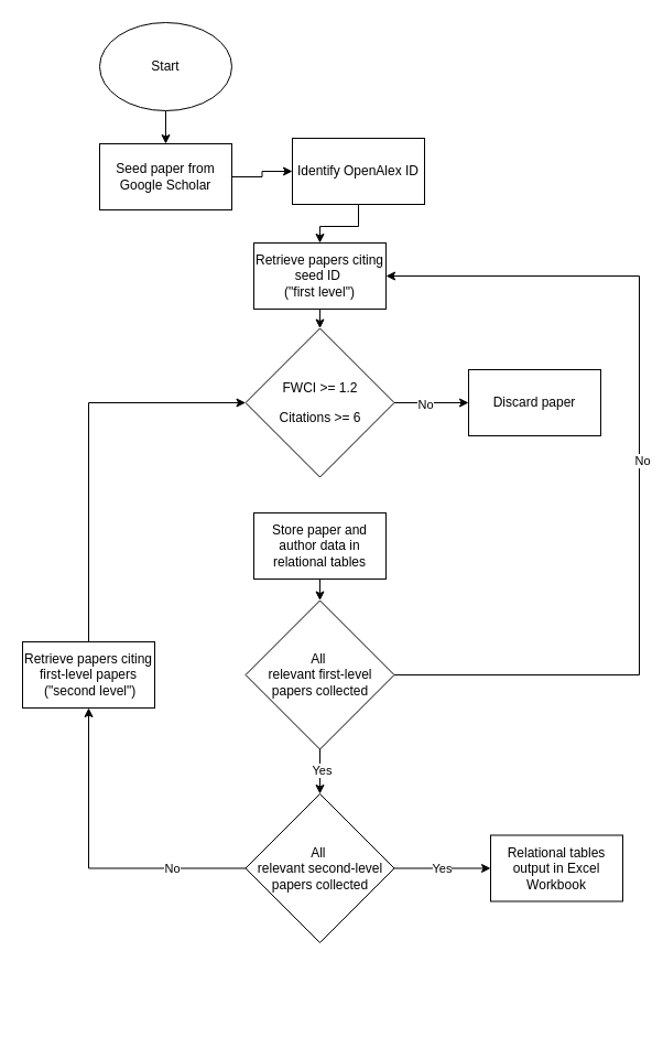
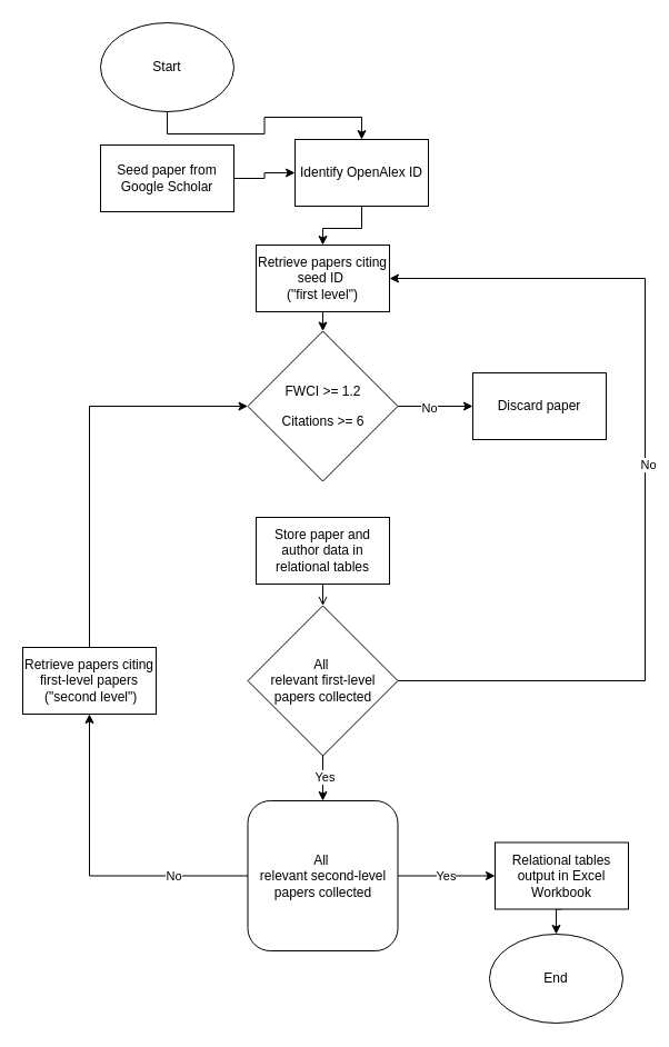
- <mxCell id="2" style="edgeStyle=orthogonalEdgeStyle;rounded=0;orthogonalLoop=1;jettySize=auto;html=1;exitX=0.5;exitY=1;exitDx=0;exitDy=0;entryX=0.5;entryY=0;entryDx=0;entryDy=0;" edge="1" parent="1" source="3" target="6"><mxGeometry relative="1" as="geometry" /></mxCell>
+ <mxCell id="2" style="edgeStyle=orthogonalEdgeStyle;rounded=0;orthogonalLoop=1;jettySize=auto;html=1;exitX=0.5;exitY=1;exitDx=0;exitDy=0;" edge="1" parent="1" source="3" target="14"><mxGeometry relative="1" as="geometry" /></mxCell>
- <mxCell id="10" style="edgeStyle=orthogonalEdgeStyle;rounded=0;orthogonalLoop=1;jettySize=auto;html=1;exitX=0.5;exitY=1;exitDx=0;exitDy=0;entryX=0.5;entryY=0;entryDx=0;entryDy=0;" edge="1" parent="1" source="11" target="21"><mxGeometry relative="1" as="geometry" /></mxCell>
+ <mxCell id="10" style="edgeStyle=orthogonalEdgeStyle;rounded=0;orthogonalLoop=1;jettySize=auto;html=1;exitX=0.5;exitY=1;exitDx=0;exitDy=0;entryX=0.5;entryY=0;entryDx=0;entryDy=0;endArrow=open;" edge="1" parent="1" source="11" target="21"><mxGeometry relative="1" as="geometry" /></mxCell>
- <mxCell id="28" value="&lt;div&gt;All&amp;nbsp;&lt;/div&gt;&lt;div&gt;relevant second-level papers collected&lt;/div&gt;" style="rhombus;whiteSpace=wrap;html=1;" vertex="1" parent="1"><mxGeometry x="222.5" y="720" width="135" height="135" as="geometry" /></mxCell>
+ <mxCell id="28" value="&lt;div&gt;All&amp;nbsp;&lt;/div&gt;&lt;div&gt;relevant second-level papers collected&lt;/div&gt;" style="whiteSpace=wrap;html=1;rounded=1;" vertex="1" parent="1"><mxGeometry x="222.5" y="720" width="135" height="135" as="geometry" /></mxCell>
+ <mxCell id="29" style="edgeStyle=orthogonalEdgeStyle;rounded=0;orthogonalLoop=1;jettySize=auto;html=1;exitX=0.5;exitY=1;exitDx=0;exitDy=0;entryX=0.5;entryY=0;entryDx=0;entryDy=0;" edge="1" parent="1" source="30" target="4"><mxGeometry relative="1" as="geometry" /></mxCell>
+ <mxCell id="4" value="End" style="ellipse;whiteSpace=wrap;html=1;" vertex="1" parent="1"><mxGeometry x="440" y="840" width="120" height="80" as="geometry" /></mxCell>
